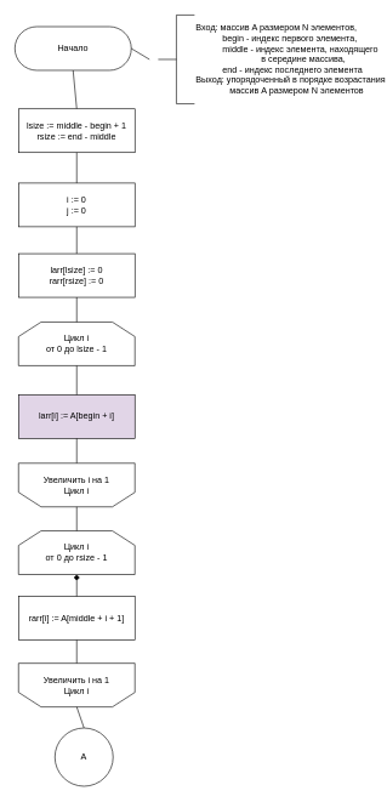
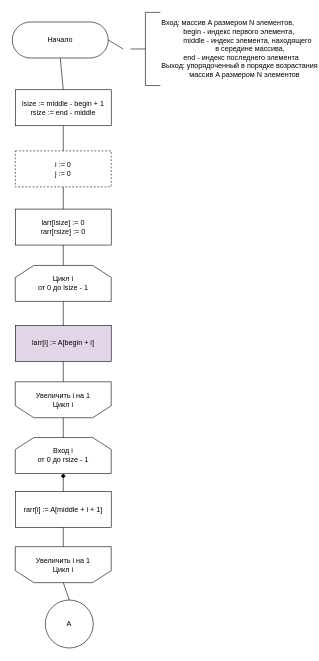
- <mxCell id="7" value="&lt;div&gt;i := 0&lt;/div&gt;&lt;div&gt;j := 0&lt;br&gt;&lt;/div&gt;" style="rounded=0;whiteSpace=wrap;html=1;" vertex="1" parent="1"><mxGeometry x="25" y="251" width="160" height="60" as="geometry" /></mxCell>
+ <mxCell id="7" value="&lt;div&gt;i := 0&lt;/div&gt;&lt;div&gt;j := 0&lt;br&gt;&lt;/div&gt;" style="rounded=0;whiteSpace=wrap;html=1;dashed=1;" vertex="1" parent="1"><mxGeometry x="25" y="251" width="160" height="60" as="geometry" /></mxCell>
- <mxCell id="12" value="Цикл i&lt;br&gt;от 0 до rsize - 1" style="strokeWidth=1;html=1;shape=stencil(1VbBcoIwEP0ajjiRjFaPHWpPjhcPPa+4asaQMAlV+/eNLEwJFktjL53hkH0L7+1bsoGIp/YABUYJU5BjxF+iJFlqXThgKXJRutAtD5SYMgrPFM5nFIItMCsJO4ERsJFIGVsafcSz2JY1g1AHNMTKFxF7dvdcL55mWilHIrSyXqaVd2QglHuWXYiMjSYk81HHFBVOIccSjYd+2VsRECWvwUrjYUrrACXfUaP7k9Lb75XGYUqLkO51tcYDxVYBvtiIJR25+Wyg3jpIbx7qLqiXzdQFuOvR46lD+gaQpxvIjnuj39X22yoLuA73TaJJ5/qErU3X6dW9BjQMUqgWw9PDDJ0G/gHFdBAFmMwtjD/oxvdxieEibGx0CddX4eUkmD3GjiXeSdh7KXtGLFpwPW9NtTygWt8w+09+/WInk0fthuyQkI2eSW3xznng8Jthq9CeCeXpThu8M7o7ISV9ovtOhRuCCqVfhgr4BA==);whiteSpace=wrap;shadow=0;comic=0;direction=east;" vertex="1" parent="1"><mxGeometry x="25" y="729" width="160" height="60" as="geometry" /></mxCell>
+ <mxCell id="12" value="Вход i&lt;br&gt;от 0 до rsize - 1" style="strokeWidth=1;html=1;shape=stencil(1VbBcoIwEP0ajjiRjFaPHWpPjhcPPa+4asaQMAlV+/eNLEwJFktjL53hkH0L7+1bsoGIp/YABUYJU5BjxF+iJFlqXThgKXJRutAtD5SYMgrPFM5nFIItMCsJO4ERsJFIGVsafcSz2JY1g1AHNMTKFxF7dvdcL55mWilHIrSyXqaVd2QglHuWXYiMjSYk81HHFBVOIccSjYd+2VsRECWvwUrjYUrrACXfUaP7k9Lb75XGYUqLkO51tcYDxVYBvtiIJR25+Wyg3jpIbx7qLqiXzdQFuOvR46lD+gaQpxvIjnuj39X22yoLuA73TaJJ5/qErU3X6dW9BjQMUqgWw9PDDJ0G/gHFdBAFmMwtjD/oxvdxieEibGx0CddX4eUkmD3GjiXeSdh7KXtGLFpwPW9NtTygWt8w+09+/WInk0fthuyQkI2eSW3xznng8Jthq9CeCeXpThu8M7o7ISV9ovtOhRuCCqVfhgr4BA==);whiteSpace=wrap;shadow=0;comic=0;direction=east;" vertex="1" parent="1"><mxGeometry x="25" y="729" width="160" height="60" as="geometry" /></mxCell>
